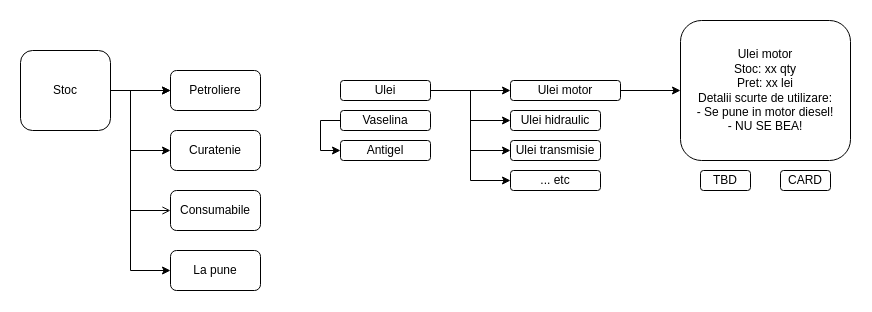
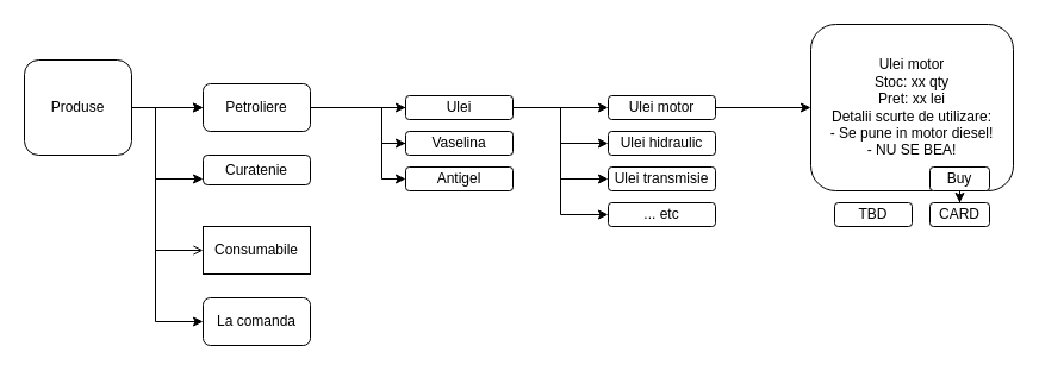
- <mxCell id="6" value="Stoc" style="rounded=1;whiteSpace=wrap;html=1;" vertex="1" parent="1"><mxGeometry y="50" width="90" height="80" as="geometry" x="20" /></mxCell>
+ <mxCell id="6" value="Produse" style="rounded=1;whiteSpace=wrap;html=1;" vertex="1" parent="1"><mxGeometry y="50" width="90" height="80" as="geometry" x="20" /></mxCell>
+ <mxCell id="7" value="" style="edgeStyle=orthogonalEdgeStyle;rounded=0;orthogonalLoop=1;jettySize=auto;html=1;" edge="1" parent="1" source="8" target="15"><mxGeometry relative="1" as="geometry" /></mxCell>
- <mxCell id="20" value="Ulei motor" style="rounded=1;whiteSpace=wrap;html=1;" vertex="1" parent="1"><mxGeometry x="510" y="80" width="110" height="20" as="geometry" /></mxCell>
+ <mxCell id="20" value="Ulei motor" style="rounded=1;whiteSpace=wrap;html=1;" vertex="1" parent="1"><mxGeometry x="510" y="80" width="90" height="20" as="geometry" /></mxCell>
+ <mxCell id="13" value="" style="edgeStyle=orthogonalEdgeStyle;rounded=0;orthogonalLoop=1;jettySize=auto;html=1;" edge="1" parent="1" source="15" target="16"><mxGeometry relative="1" as="geometry"><Array as="points"><mxPoint x="320" y="90" /><mxPoint x="320" y="120" /></Array></mxGeometry></mxCell>
- <mxCell id="9" value="Curatenie" style="rounded=1;whiteSpace=wrap;html=1;direction=west;" vertex="1" parent="1"><mxGeometry x="170" y="130" width="90" height="40" as="geometry" /></mxCell>
+ <mxCell id="9" value="Curatenie" style="rounded=1;whiteSpace=wrap;html=1;direction=west;" vertex="1" parent="1"><mxGeometry x="170" y="130" width="90" height="25" as="geometry" /></mxCell>
+ <mxCell id="29" value="Buy" style="rounded=1;whiteSpace=wrap;html=1;" vertex="1" parent="1"><mxGeometry x="780" y="140" width="50" height="20" as="geometry" /></mxCell>
+ <mxCell id="28" value="" style="edgeStyle=orthogonalEdgeStyle;rounded=0;orthogonalLoop=1;jettySize=auto;html=1;" edge="1" parent="1" source="29" target="31"><mxGeometry relative="1" as="geometry" /></mxCell>
- <mxCell id="30" value="TBD" style="rounded=1;whiteSpace=wrap;html=1;" vertex="1" parent="1"><mxGeometry x="700" y="170" width="50" height="20" as="geometry" /></mxCell>
+ <mxCell id="30" value="TBD" style="rounded=1;whiteSpace=wrap;html=1;" vertex="1" parent="1"><mxGeometry x="700" y="170" width="65" height="20" as="geometry" /></mxCell>
- <mxCell id="10" value="Consumabile" style="rounded=1;whiteSpace=wrap;html=1;" vertex="1" parent="1"><mxGeometry x="170" y="190" width="90" height="40" as="geometry" /></mxCell>
+ <mxCell id="10" value="Consumabile" style="whiteSpace=wrap;html=1;rounded=0;" vertex="1" parent="1"><mxGeometry x="170" y="190" width="90" height="40" as="geometry" /></mxCell>
- <mxCell id="11" value="La pune" style="rounded=1;whiteSpace=wrap;html=1;" vertex="1" parent="1"><mxGeometry x="170" y="250" width="90" height="40" as="geometry" /></mxCell>
+ <mxCell id="11" value="La comanda" style="rounded=1;whiteSpace=wrap;html=1;" vertex="1" parent="1"><mxGeometry x="170" y="250" width="90" height="40" as="geometry" /></mxCell>
